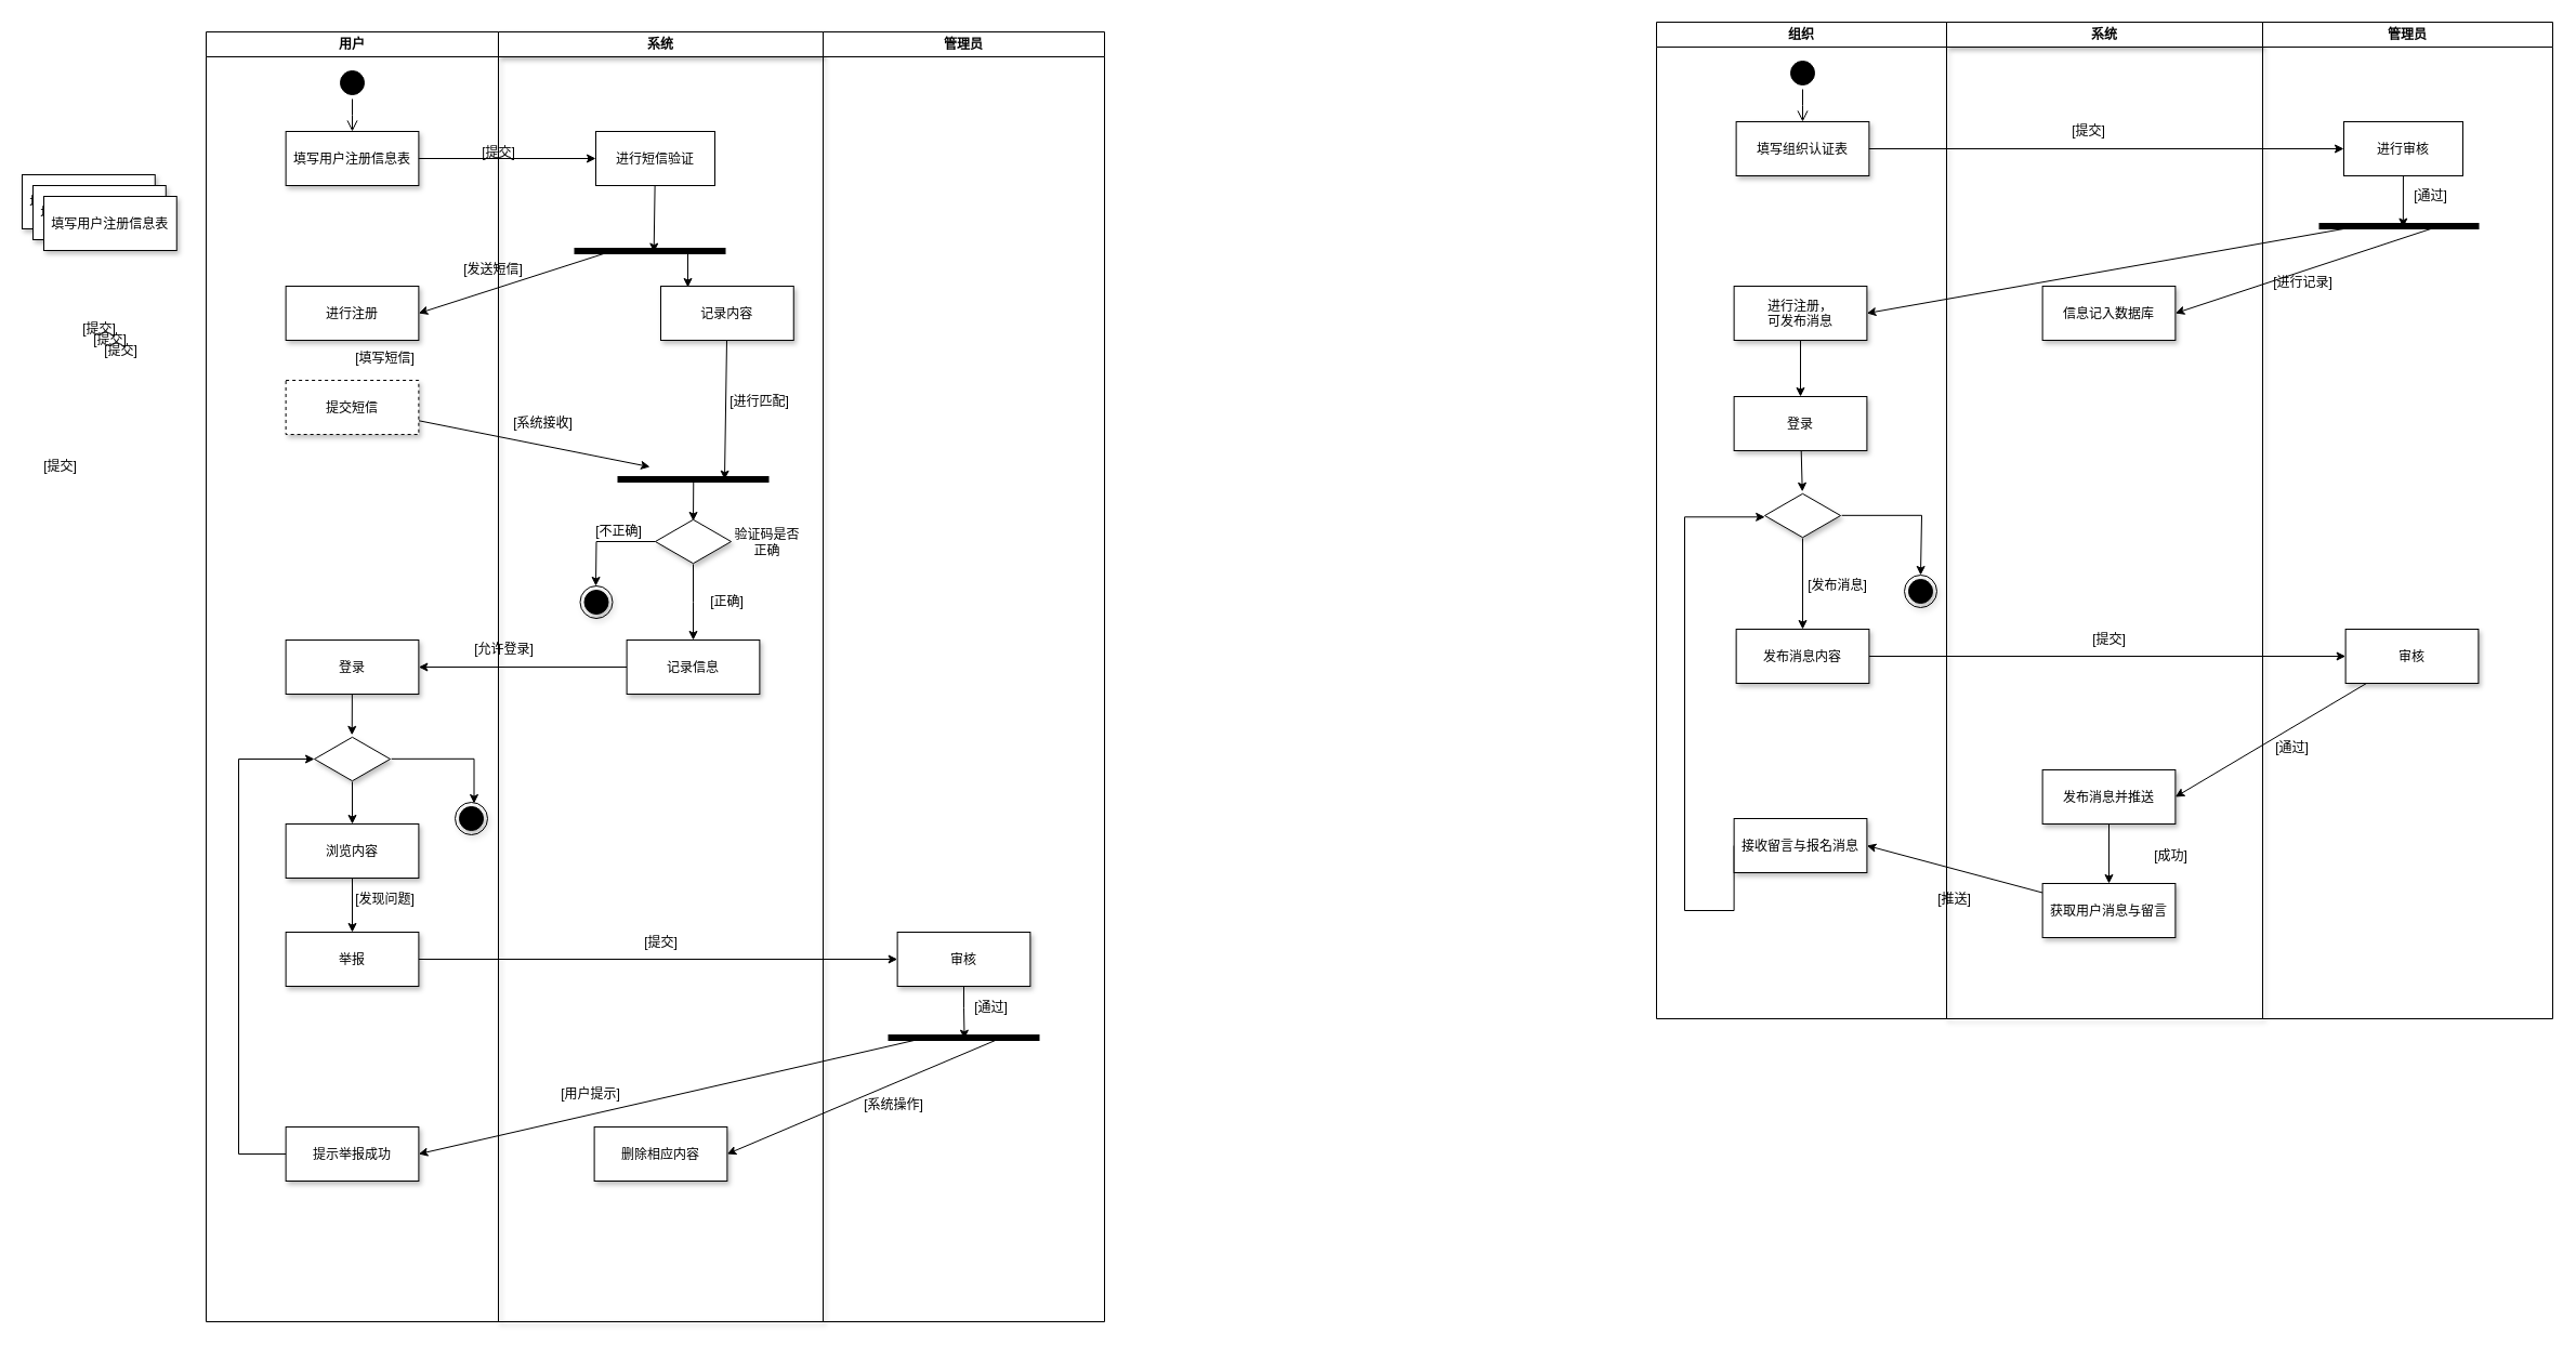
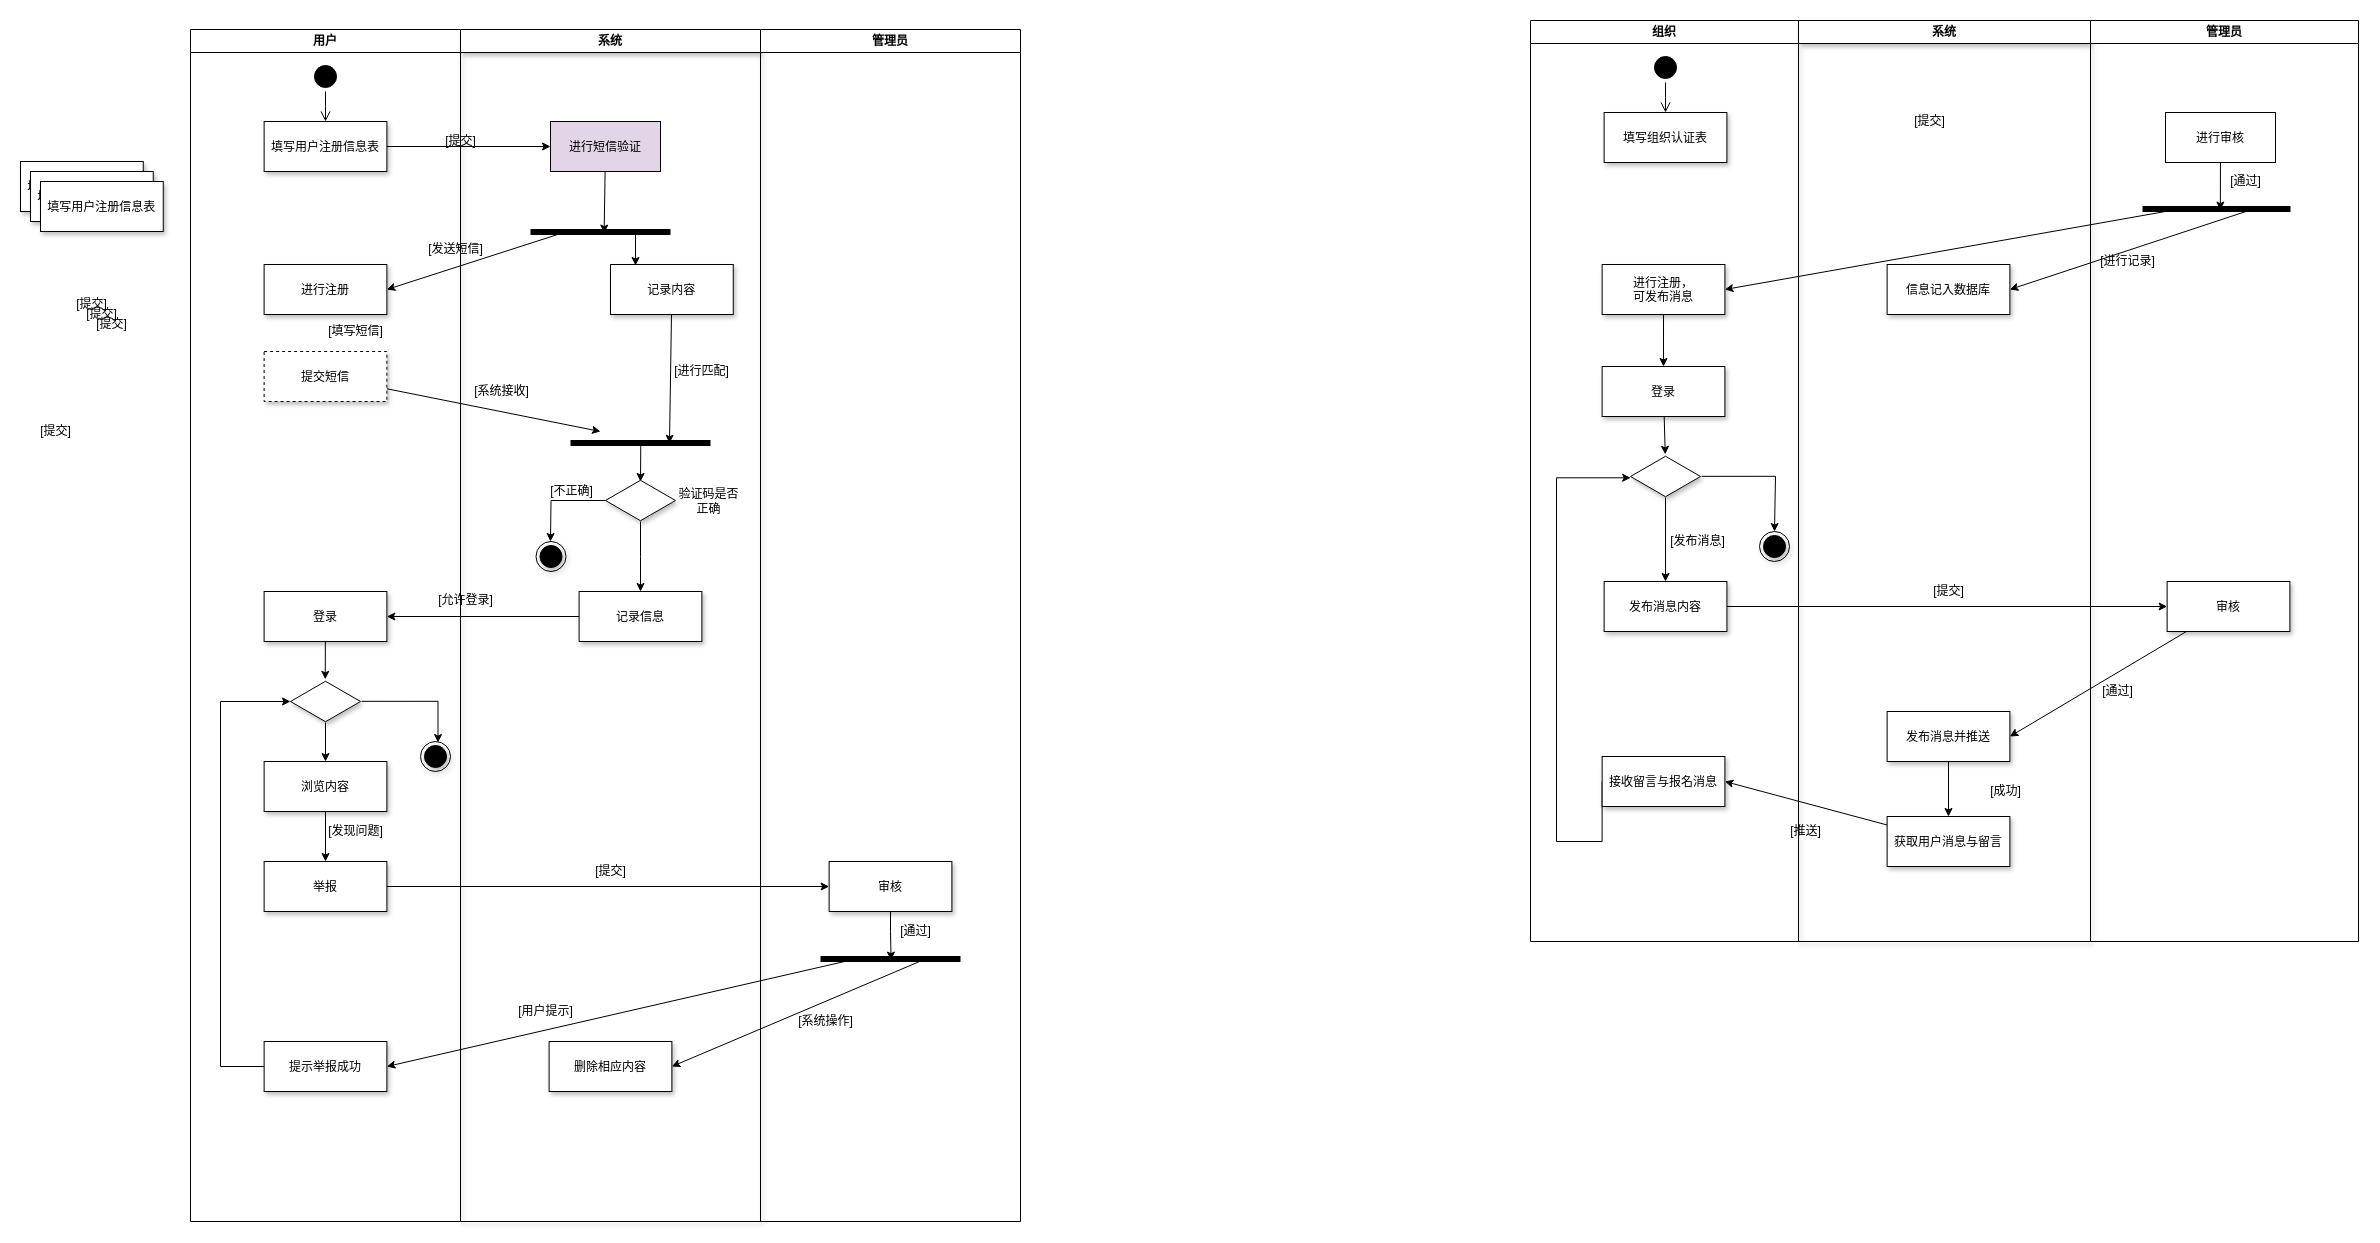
- <mxCell id="84" style="edgeStyle=none;rounded=0;orthogonalLoop=1;jettySize=auto;html=1;entryX=0;entryY=0.5;entryDx=0;entryDy=0;strokeColor=#000000;" edge="1" parent="1" source="69" target="79"><mxGeometry relative="1" as="geometry" /></mxCell>
- <mxCell id="15" value="进行短信验证" style="" parent="13" vertex="1"><mxGeometry x="90" y="92" width="110" height="50" as="geometry" /></mxCell>
+ <mxCell id="15" value="进行短信验证" style="fillColor=#e1d5e7;" parent="13" vertex="1"><mxGeometry x="90" y="92" width="110" height="50" as="geometry" /></mxCell>
- <mxCell id="25" value="[正确]" style="text;html=1;align=center;verticalAlign=middle;resizable=0;points=[];autosize=1;" vertex="1" parent="13"><mxGeometry x="185.5" y="517" width="50" height="20" as="geometry" /></mxCell>
